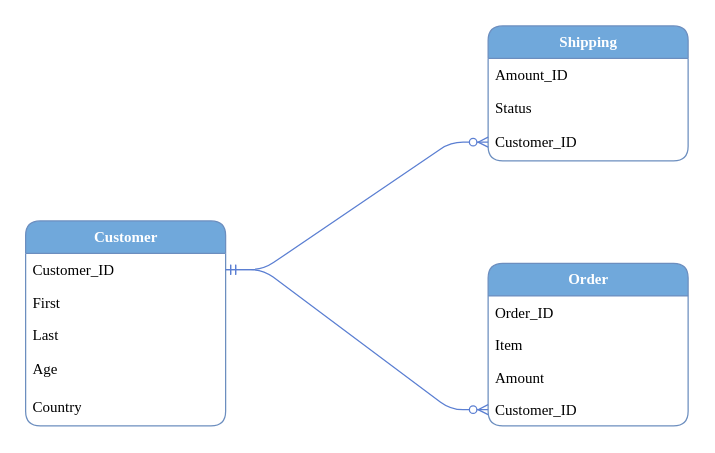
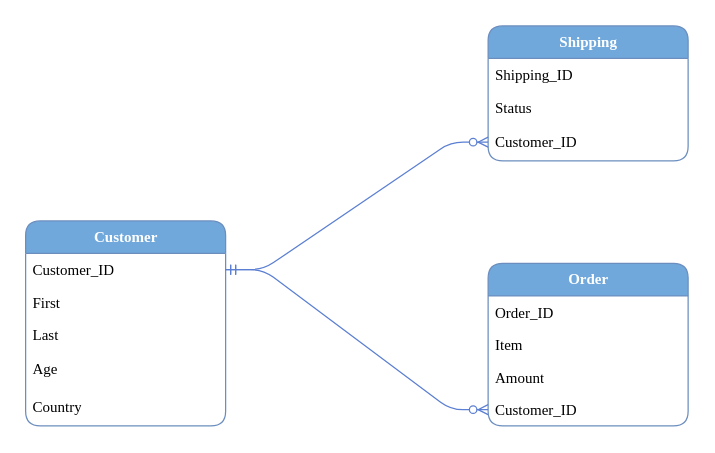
- <mxCell id="14" value="Amount_ID" style="text;html=1;strokeColor=none;fillColor=none;spacingLeft=4;spacingRight=4;whiteSpace=wrap;overflow=hidden;rotatable=0;points=[[0,0.5],[1,0.5]];portConstraint=eastwest;rounded=1;fontFamily=Calibri;" parent="13" vertex="1"><mxGeometry y="26" width="160" height="26" as="geometry" /></mxCell>
+ <mxCell id="14" value="Shipping_ID" style="text;html=1;strokeColor=none;fillColor=none;spacingLeft=4;spacingRight=4;whiteSpace=wrap;overflow=hidden;rotatable=0;points=[[0,0.5],[1,0.5]];portConstraint=eastwest;rounded=1;fontFamily=Calibri;" parent="13" vertex="1"><mxGeometry y="26" width="160" height="26" as="geometry" /></mxCell>
